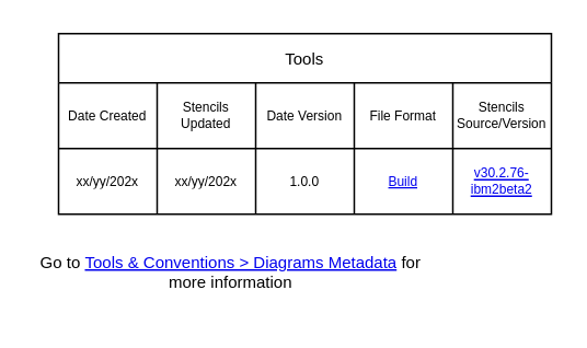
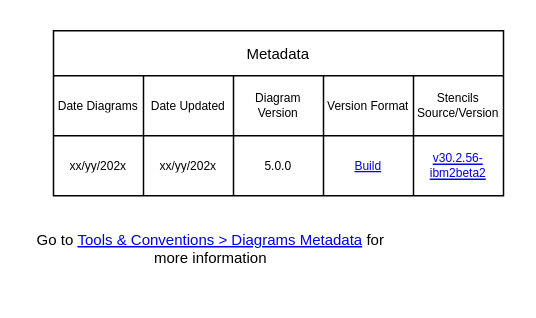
- <mxCell id="2" value="Tools" style="shape=table;startSize=30;container=1;collapsible=0;childLayout=tableLayout;fontSize=10;whiteSpace=wrap;" parent="1" vertex="1"><mxGeometry x="35" y="20" width="300" height="110" as="geometry" /></mxCell>
+ <mxCell id="2" value="Metadata" style="shape=table;startSize=30;container=1;collapsible=0;childLayout=tableLayout;fontSize=10;whiteSpace=wrap;" parent="1" vertex="1"><mxGeometry x="35" y="20" width="300" height="110" as="geometry" /></mxCell>
- <mxCell id="4" value="Date Created" style="shape=partialRectangle;html=1;whiteSpace=wrap;connectable=0;strokeColor=inherit;overflow=hidden;fillColor=none;top=0;left=0;bottom=0;right=0;pointerEvents=1;fontSize=8;" parent="3" vertex="1"><mxGeometry width="60" height="40" as="geometry"><mxRectangle width="60" height="40" as="alternateBounds" /></mxGeometry></mxCell>
+ <mxCell id="4" value="Date Diagrams" style="shape=partialRectangle;html=1;whiteSpace=wrap;connectable=0;strokeColor=inherit;overflow=hidden;fillColor=none;top=0;left=0;bottom=0;right=0;pointerEvents=1;fontSize=8;" parent="3" vertex="1"><mxGeometry width="60" height="40" as="geometry"><mxRectangle width="60" height="40" as="alternateBounds" /></mxGeometry></mxCell>
- <mxCell id="5" value="Stencils Updated" style="shape=partialRectangle;html=1;whiteSpace=wrap;connectable=0;strokeColor=inherit;overflow=hidden;fillColor=none;top=0;left=0;bottom=0;right=0;pointerEvents=1;fontSize=8;" parent="3" vertex="1"><mxGeometry x="60" width="60" height="40" as="geometry"><mxRectangle width="60" height="40" as="alternateBounds" /></mxGeometry></mxCell>
+ <mxCell id="5" value="Date Updated" style="shape=partialRectangle;html=1;whiteSpace=wrap;connectable=0;strokeColor=inherit;overflow=hidden;fillColor=none;top=0;left=0;bottom=0;right=0;pointerEvents=1;fontSize=8;" parent="3" vertex="1"><mxGeometry x="60" width="60" height="40" as="geometry"><mxRectangle width="60" height="40" as="alternateBounds" /></mxGeometry></mxCell>
- <mxCell id="6" value="Date Version" style="shape=partialRectangle;html=1;whiteSpace=wrap;connectable=0;strokeColor=inherit;overflow=hidden;fillColor=none;top=0;left=0;bottom=0;right=0;pointerEvents=1;fontSize=8;" parent="3" vertex="1"><mxGeometry x="120" width="60" height="40" as="geometry"><mxRectangle width="60" height="40" as="alternateBounds" /></mxGeometry></mxCell>
+ <mxCell id="6" value="Diagram Version" style="shape=partialRectangle;html=1;whiteSpace=wrap;connectable=0;strokeColor=inherit;overflow=hidden;fillColor=none;top=0;left=0;bottom=0;right=0;pointerEvents=1;fontSize=8;" parent="3" vertex="1"><mxGeometry x="120" width="60" height="40" as="geometry"><mxRectangle width="60" height="40" as="alternateBounds" /></mxGeometry></mxCell>
- <mxCell id="7" value="File Format" style="shape=partialRectangle;html=1;whiteSpace=wrap;connectable=0;strokeColor=inherit;overflow=hidden;fillColor=none;top=0;left=0;bottom=0;right=0;pointerEvents=1;fontSize=8;" parent="3" vertex="1"><mxGeometry x="180" width="60" height="40" as="geometry"><mxRectangle width="60" height="40" as="alternateBounds" /></mxGeometry></mxCell>
+ <mxCell id="7" value="Version Format" style="shape=partialRectangle;html=1;whiteSpace=wrap;connectable=0;strokeColor=inherit;overflow=hidden;fillColor=none;top=0;left=0;bottom=0;right=0;pointerEvents=1;fontSize=8;" parent="3" vertex="1"><mxGeometry x="180" width="60" height="40" as="geometry"><mxRectangle width="60" height="40" as="alternateBounds" /></mxGeometry></mxCell>
- <mxCell id="12" value="1.0.0" style="shape=partialRectangle;html=1;whiteSpace=wrap;connectable=0;strokeColor=inherit;overflow=hidden;fillColor=none;top=0;left=0;bottom=0;right=0;pointerEvents=1;fontSize=8;" parent="9" vertex="1"><mxGeometry x="120" width="60" height="40" as="geometry"><mxRectangle width="60" height="40" as="alternateBounds" /></mxGeometry></mxCell>
+ <mxCell id="12" value="5.0.0" style="shape=partialRectangle;html=1;whiteSpace=wrap;connectable=0;strokeColor=inherit;overflow=hidden;fillColor=none;top=0;left=0;bottom=0;right=0;pointerEvents=1;fontSize=8;" parent="9" vertex="1"><mxGeometry x="120" width="60" height="40" as="geometry"><mxRectangle width="60" height="40" as="alternateBounds" /></mxGeometry></mxCell>
- <mxCell id="14" value="&lt;a style=&quot;border-color: var(--border-color);&quot; href=&quot;https://github.ibm.com/ibmcloud/ibm-cloud-stencils/releases/tag/v30.2.56-ibm2beta2&quot;&gt;v30.2.76-ibm2beta2&lt;/a&gt;" style="shape=partialRectangle;html=1;whiteSpace=wrap;connectable=0;strokeColor=inherit;overflow=hidden;fillColor=none;top=0;left=0;bottom=0;right=0;pointerEvents=1;fontSize=8;" parent="9" vertex="1"><mxGeometry x="240" width="60" height="40" as="geometry"><mxRectangle width="60" height="40" as="alternateBounds" /></mxGeometry></mxCell>
+ <mxCell id="14" value="&lt;a style=&quot;border-color: var(--border-color);&quot; href=&quot;https://github.ibm.com/ibmcloud/ibm-cloud-stencils/releases/tag/v30.2.56-ibm2beta2&quot;&gt;v30.2.56-ibm2beta2&lt;/a&gt;" style="shape=partialRectangle;html=1;whiteSpace=wrap;connectable=0;strokeColor=inherit;overflow=hidden;fillColor=none;top=0;left=0;bottom=0;right=0;pointerEvents=1;fontSize=8;" parent="9" vertex="1"><mxGeometry x="240" width="60" height="40" as="geometry"><mxRectangle width="60" height="40" as="alternateBounds" /></mxGeometry></mxCell>
